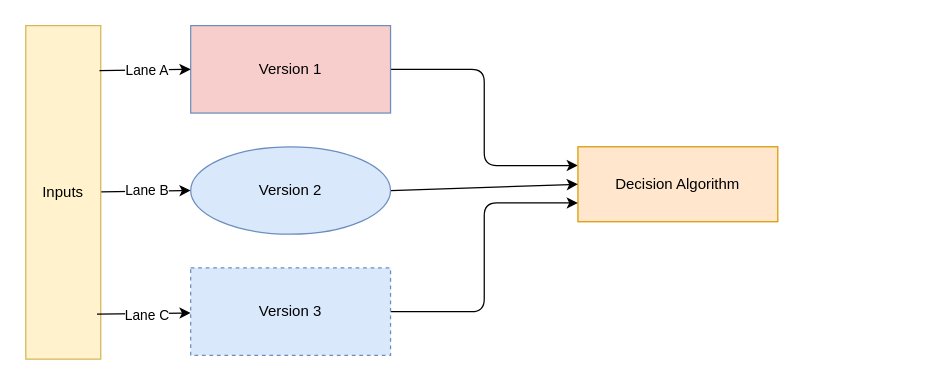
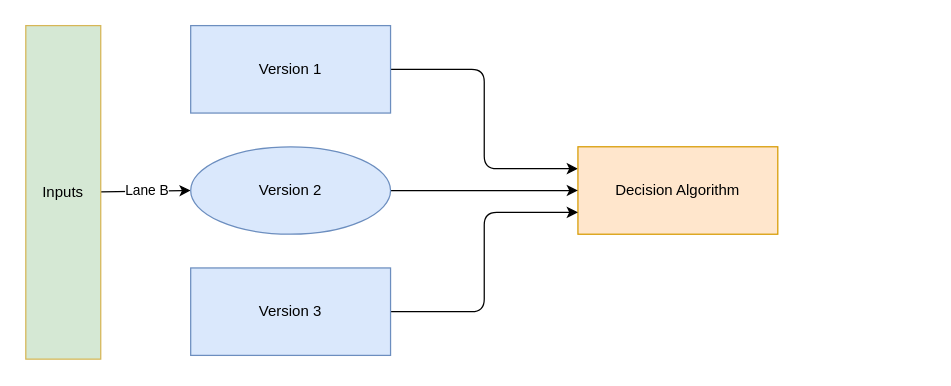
- <mxCell id="4" value="Version 1" style="rounded=0;whiteSpace=wrap;html=1;fillColor=#f8cecc;strokeColor=#6c8ebf;container=0;" parent="2" vertex="1"><mxGeometry x="132" width="160" height="70" as="geometry" /></mxCell>
+ <mxCell id="4" value="Version 1" style="rounded=0;whiteSpace=wrap;html=1;fillColor=#dae8fc;strokeColor=#6c8ebf;container=0;" parent="2" vertex="1"><mxGeometry x="132" width="160" height="70" as="geometry" /></mxCell>
- <mxCell id="13" style="edgeStyle=none;html=1;exitX=0;exitY=0.5;exitDx=0;exitDy=0;startArrow=classic;startFill=1;endArrow=none;endFill=0;entryX=0.983;entryY=0.135;entryDx=0;entryDy=0;entryPerimeter=0;" parent="2" source="4" target="12" edge="1"><mxGeometry relative="1" as="geometry"><mxPoint x="86" y="36" as="targetPoint" /></mxGeometry></mxCell>
- <mxCell id="14" value="Lane A" style="edgeLabel;html=1;align=center;verticalAlign=middle;resizable=0;points=[];" parent="13" vertex="1" connectable="0"><mxGeometry x="-0.04" y="3" relative="1" as="geometry"><mxPoint x="-1" y="-3" as="offset" /></mxGeometry></mxCell>
- <mxCell id="5" value="Decision Algorithm" style="rounded=0;whiteSpace=wrap;html=1;fillColor=#ffe6cc;strokeColor=#d79b00;container=0;" parent="2" vertex="1"><mxGeometry x="442" y="97" width="160" height="60" as="geometry" /></mxCell>
+ <mxCell id="5" value="Decision Algorithm" style="rounded=0;whiteSpace=wrap;html=1;fillColor=#ffe6cc;strokeColor=#d79b00;container=0;" parent="2" vertex="1"><mxGeometry x="442" y="97" width="160" height="70" as="geometry" /></mxCell>
- <mxCell id="12" value="Inputs" style="rounded=0;whiteSpace=wrap;html=1;fillColor=#fff2cc;strokeColor=#d6b656;container=0;" parent="2" vertex="1"><mxGeometry width="60" height="267" as="geometry" /></mxCell>
+ <mxCell id="12" value="Inputs" style="rounded=0;whiteSpace=wrap;html=1;fillColor=#d5e8d4;strokeColor=#d6b656;container=0;" parent="2" vertex="1"><mxGeometry width="60" height="267" as="geometry" /></mxCell>
- <mxCell id="11" value="Version 3" style="rounded=0;whiteSpace=wrap;html=1;fillColor=#dae8fc;strokeColor=#6c8ebf;container=0;dashed=1;" parent="2" vertex="1"><mxGeometry x="132" y="194" width="160" height="70" as="geometry" /></mxCell>
+ <mxCell id="11" value="Version 3" style="rounded=0;whiteSpace=wrap;html=1;fillColor=#dae8fc;strokeColor=#6c8ebf;container=0;" parent="2" vertex="1"><mxGeometry x="132" y="194" width="160" height="70" as="geometry" /></mxCell>
- <mxCell id="15" style="edgeStyle=none;html=1;startArrow=classic;startFill=1;endArrow=none;endFill=0;entryX=0.95;entryY=0.865;entryDx=0;entryDy=0;entryPerimeter=0;" parent="2" source="11" target="12" edge="1"><mxGeometry relative="1" as="geometry"><mxPoint x="86" y="228" as="targetPoint" /></mxGeometry></mxCell>
- <mxCell id="16" value="Lane C" style="edgeLabel;html=1;align=center;verticalAlign=middle;resizable=0;points=[];" parent="15" vertex="1" connectable="0"><mxGeometry x="0.174" y="1" relative="1" as="geometry"><mxPoint x="8" as="offset" /></mxGeometry></mxCell>
